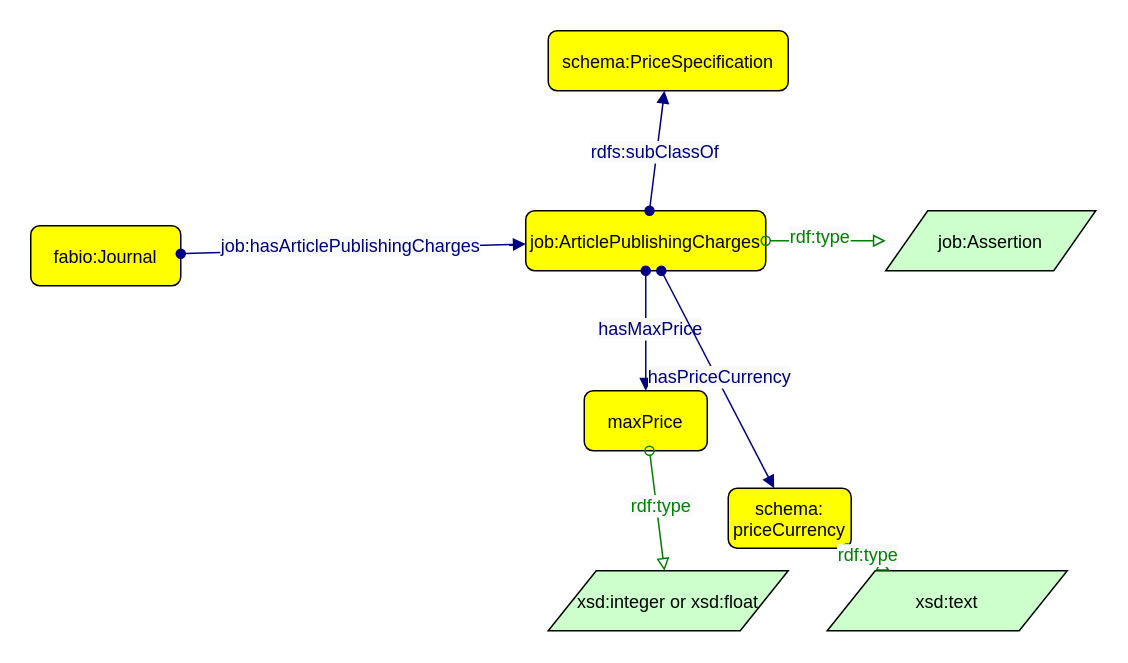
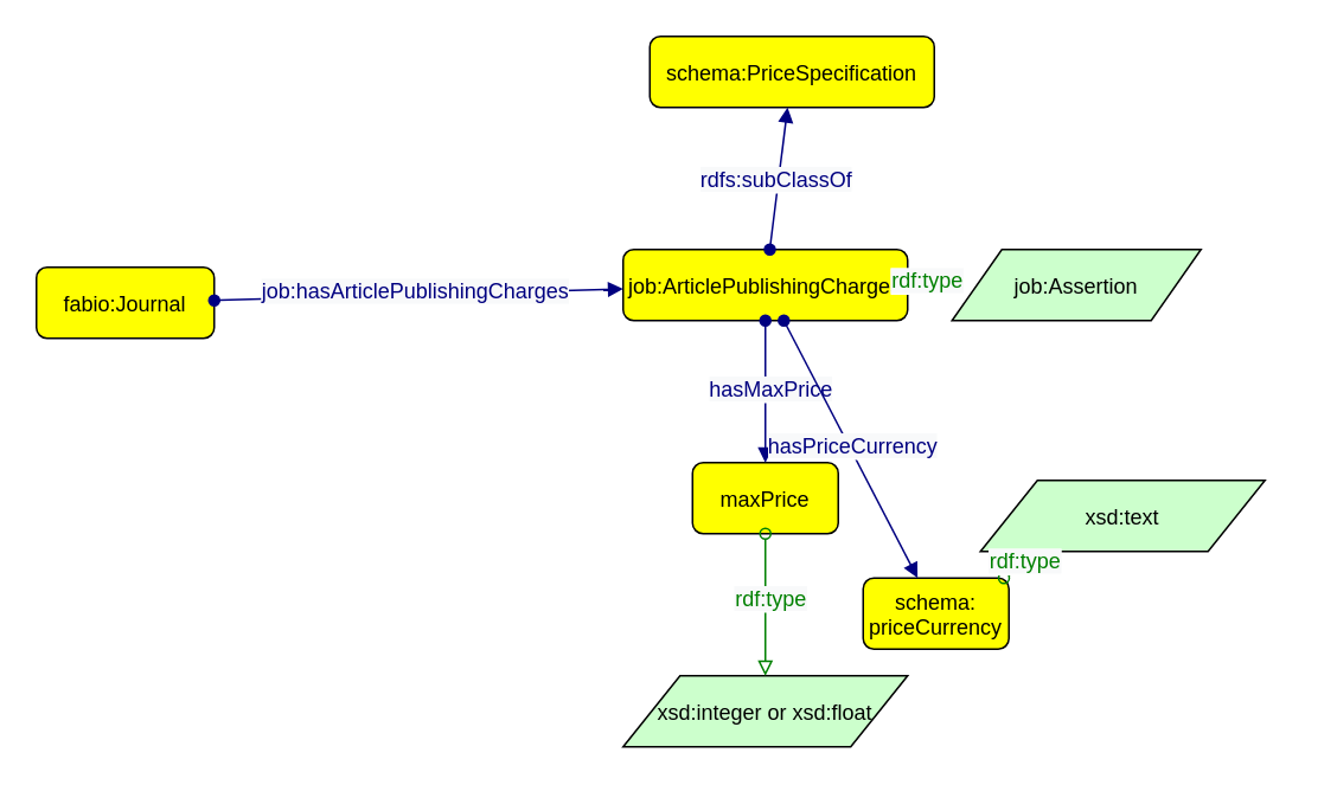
- <mxCell id="21" value="job:Assertion" style="graphMlID=n6;shape=parallelogram;fillColor=#ccffcc;strokeColor=#000000;strokeWidth=1.0;fontFamily=Helvetica;fontSize=12;" vertex="1" parent="1"><mxGeometry x="590" y="140" width="140" height="40" as="geometry" /></mxCell>
+ <mxCell id="21" value="job:Assertion" style="graphMlID=n6;shape=parallelogram;fillColor=#ccffcc;strokeColor=#000000;strokeWidth=1.0;fontFamily=Helvetica;fontSize=12;" vertex="1" parent="1"><mxGeometry x="535" y="140" width="140" height="40" as="geometry" /></mxCell>
- <mxCell id="10" value="xsd:integer or xsd:float" style="graphMlID=n6;shape=parallelogram;fillColor=#ccffcc;strokeColor=#000000;strokeWidth=1.0" parent="1" vertex="1"><mxGeometry x="365" y="380" width="160" height="40" as="geometry" /></mxCell>
+ <mxCell id="10" value="xsd:integer or xsd:float" style="graphMlID=n6;shape=parallelogram;fillColor=#ccffcc;strokeColor=#000000;strokeWidth=1.0" parent="1" vertex="1"><mxGeometry x="350" y="380" width="160" height="40" as="geometry" /></mxCell>
- <mxCell id="9" value="xsd:text" style="graphMlID=n6;shape=parallelogram;fillColor=#ccffcc;strokeColor=#000000;strokeWidth=1.0;fontFamily=Helvetica;fontSize=12;" parent="1" vertex="1"><mxGeometry x="550.99" y="380" width="160" height="40" as="geometry" /></mxCell>
+ <mxCell id="9" value="xsd:text" style="graphMlID=n6;shape=parallelogram;fillColor=#ccffcc;strokeColor=#000000;strokeWidth=1.0;fontFamily=Helvetica;fontSize=12;" parent="1" vertex="1"><mxGeometry x="550.99" y="270" width="160" height="40" as="geometry" /></mxCell>
